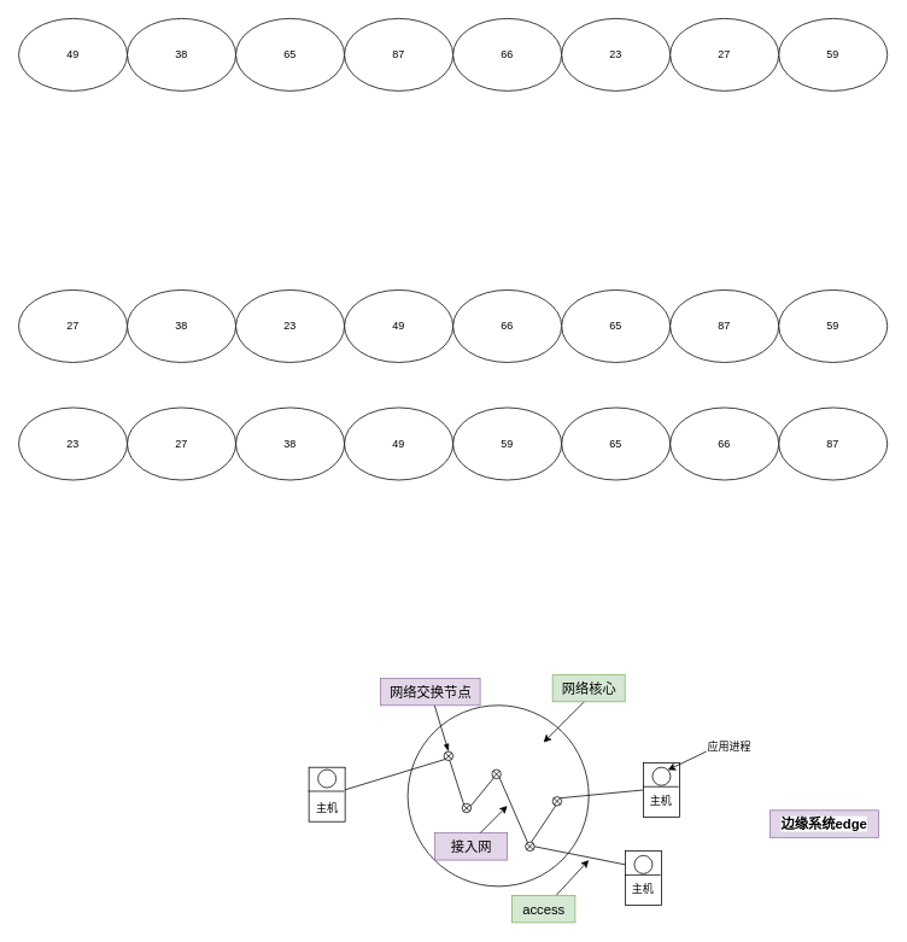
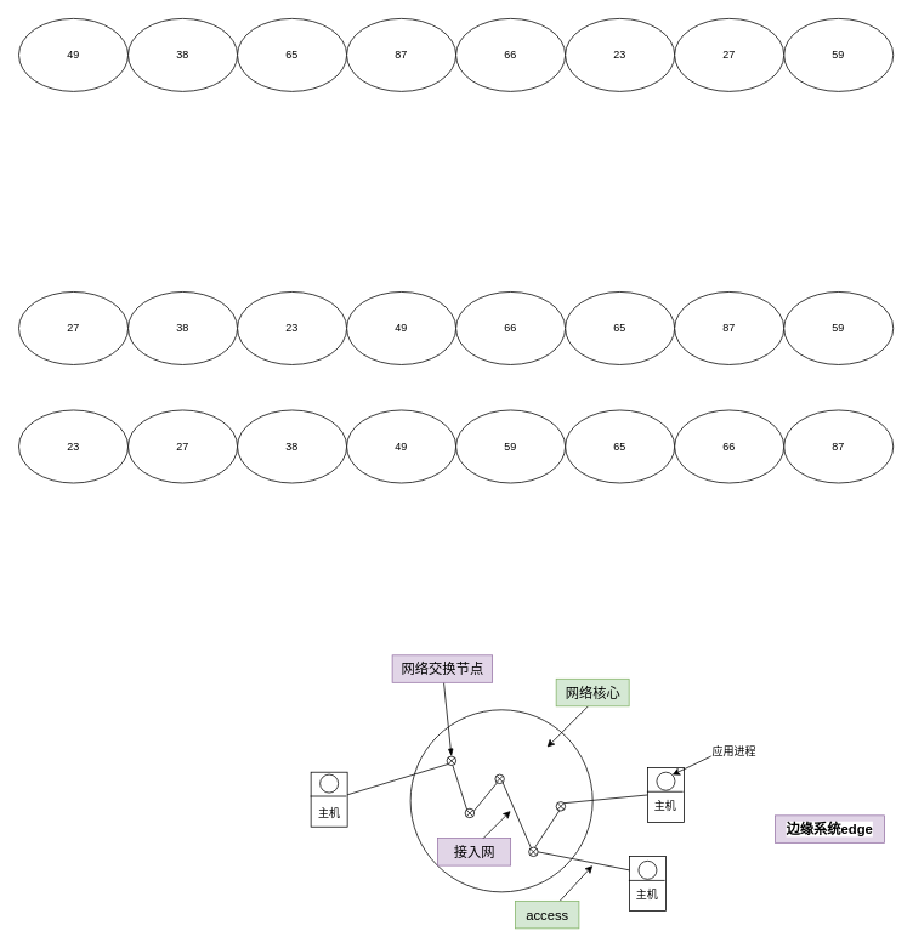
- <mxCell id="49" value="网络交换节点" style="text;html=1;align=center;verticalAlign=middle;resizable=0;points=[];autosize=1;strokeColor=#9673a6;fillColor=#e1d5e7;fontSize=15;" vertex="1" parent="1"><mxGeometry x="420" y="749" width="110" height="30" as="geometry" /></mxCell>
+ <mxCell id="49" value="网络交换节点" style="text;html=1;align=center;verticalAlign=middle;resizable=0;points=[];autosize=1;strokeColor=#9673a6;fillColor=#e1d5e7;fontSize=15;" vertex="1" parent="1"><mxGeometry x="430" y="719" width="110" height="30" as="geometry" /></mxCell>
